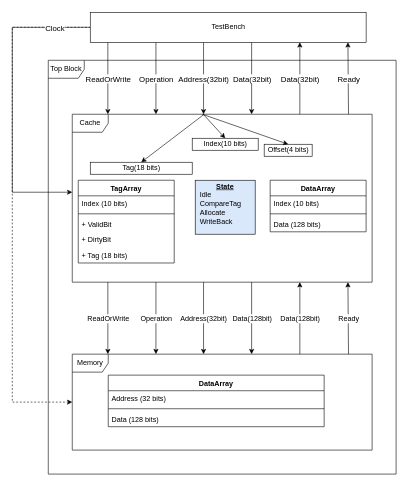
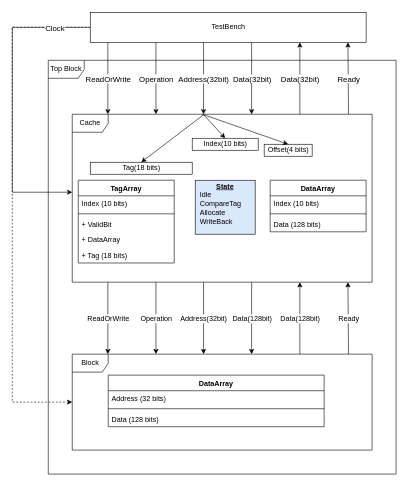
- <mxCell id="40" value="+ DirtyBit" style="text;strokeColor=none;fillColor=none;align=left;verticalAlign=top;spacingLeft=4;spacingRight=4;overflow=hidden;rotatable=0;points=[[0,0.5],[1,0.5]];portConstraint=eastwest;" vertex="1" parent="36"><mxGeometry y="86" width="160" height="26" as="geometry" /></mxCell>
+ <mxCell id="40" value="+ DataArray" style="text;strokeColor=none;fillColor=none;align=left;verticalAlign=top;spacingLeft=4;spacingRight=4;overflow=hidden;rotatable=0;points=[[0,0.5],[1,0.5]];portConstraint=eastwest;" vertex="1" parent="36"><mxGeometry y="86" width="160" height="26" as="geometry" /></mxCell>
- <mxCell id="48" value="Memory" style="shape=umlFrame;whiteSpace=wrap;html=1;" vertex="1" parent="1"><mxGeometry x="120" y="590" width="500" height="160" as="geometry" /></mxCell>
+ <mxCell id="48" value="Block" style="shape=umlFrame;whiteSpace=wrap;html=1;" vertex="1" parent="1"><mxGeometry x="120" y="590" width="500" height="160" as="geometry" /></mxCell>
